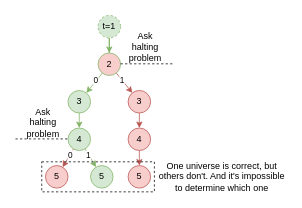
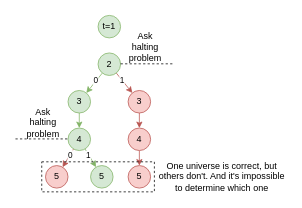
- <mxCell id="3" value="t=1" style="ellipse;whiteSpace=wrap;html=1;aspect=fixed;fillColor=#d5e8d4;strokeColor=#82b366;dashed=1;" parent="1" vertex="1"><mxGeometry x="130" y="20" width="30" height="30" as="geometry" /></mxCell>
+ <mxCell id="3" value="t=1" style="ellipse;whiteSpace=wrap;html=1;aspect=fixed;fillColor=#d5e8d4;strokeColor=#82b366;" parent="1" vertex="1"><mxGeometry x="130" y="20" width="30" height="30" as="geometry" /></mxCell>
- <mxCell id="2" style="edgeStyle=orthogonalEdgeStyle;rounded=0;orthogonalLoop=1;jettySize=auto;html=1;entryX=0.5;entryY=0;entryDx=0;entryDy=0;fillColor=#d5e8d4;strokeColor=#82b366;" parent="1" source="3" target="8" edge="1"><mxGeometry relative="1" as="geometry" /></mxCell>
- <mxCell id="8" value="2" style="ellipse;whiteSpace=wrap;html=1;aspect=fixed;fillColor=#f8cecc;strokeColor=#82b366;" parent="1" vertex="1"><mxGeometry x="130" y="70" width="30" height="30" as="geometry" /></mxCell>
+ <mxCell id="8" value="2" style="ellipse;whiteSpace=wrap;html=1;aspect=fixed;fillColor=#d5e8d4;strokeColor=#82b366;" parent="1" vertex="1"><mxGeometry x="130" y="70" width="30" height="30" as="geometry" /></mxCell>
